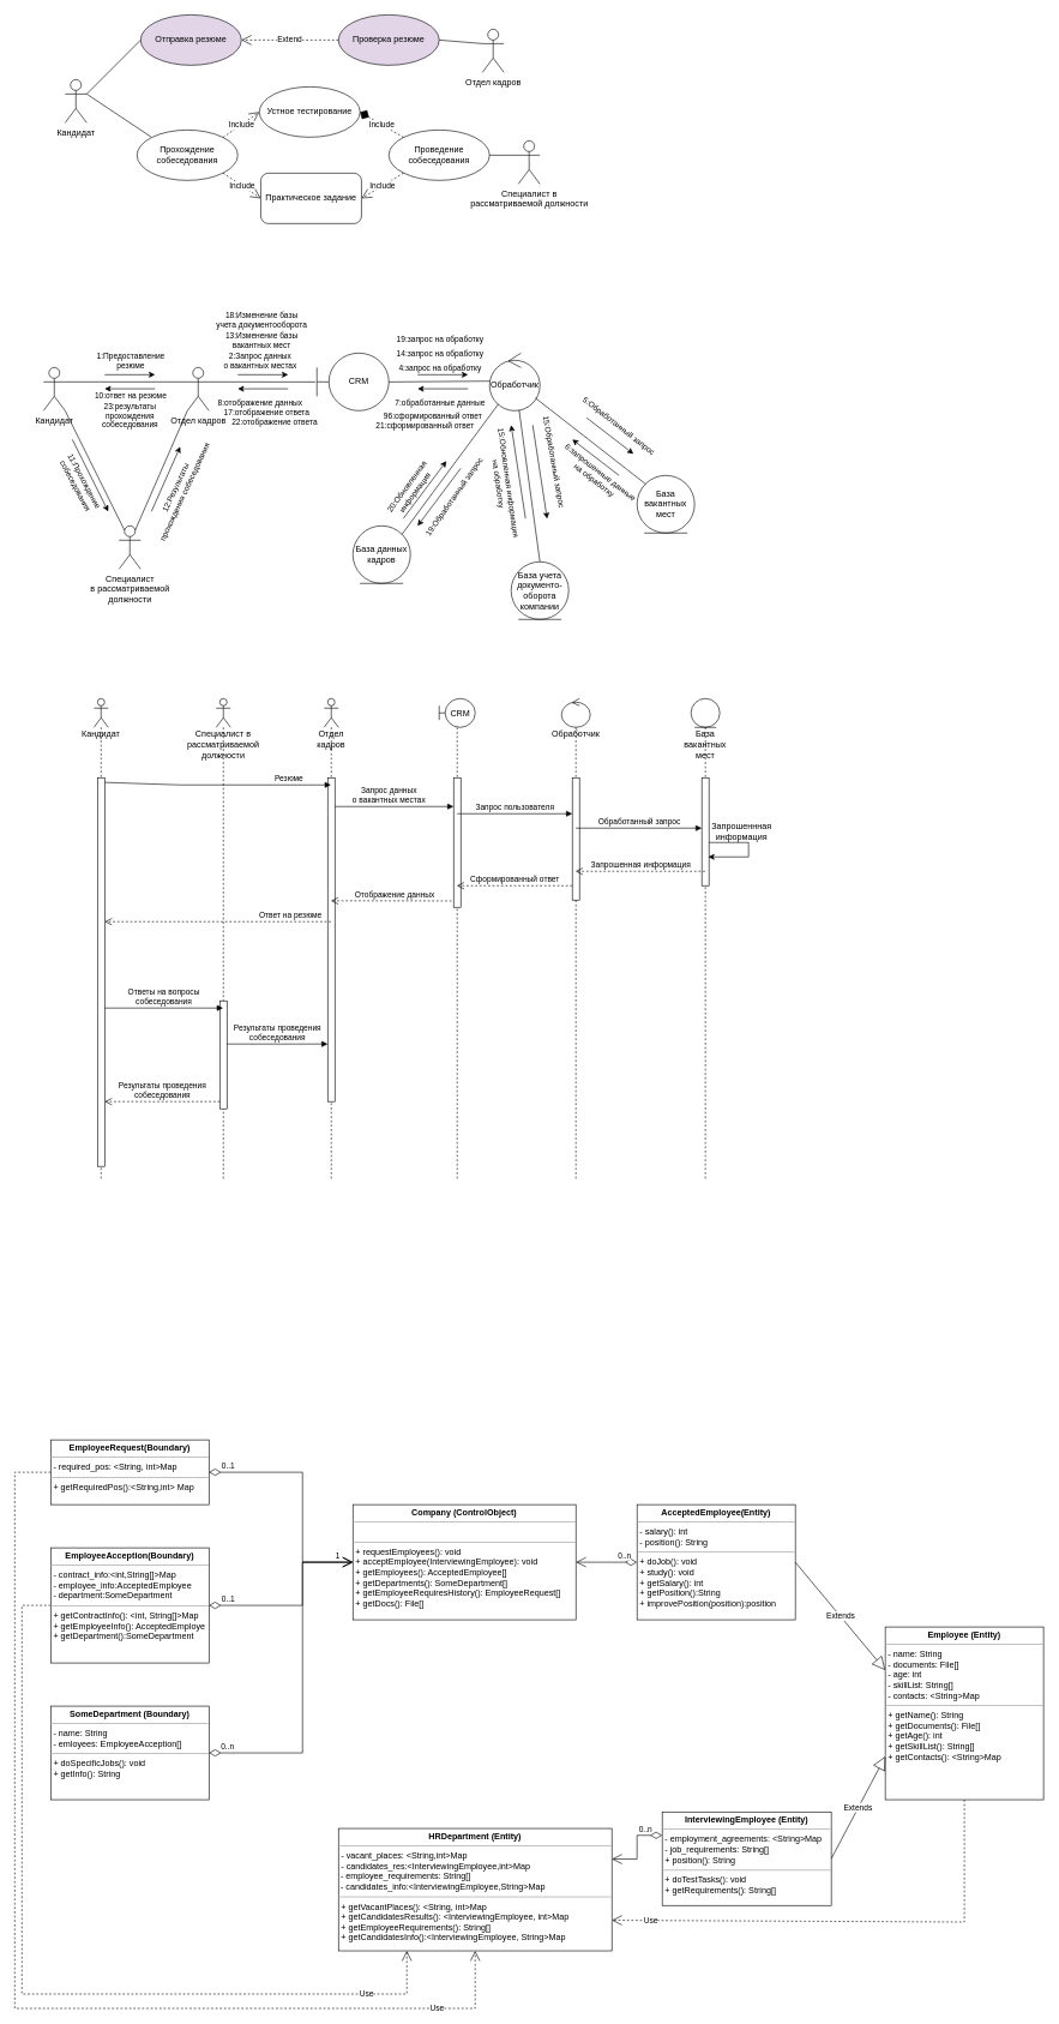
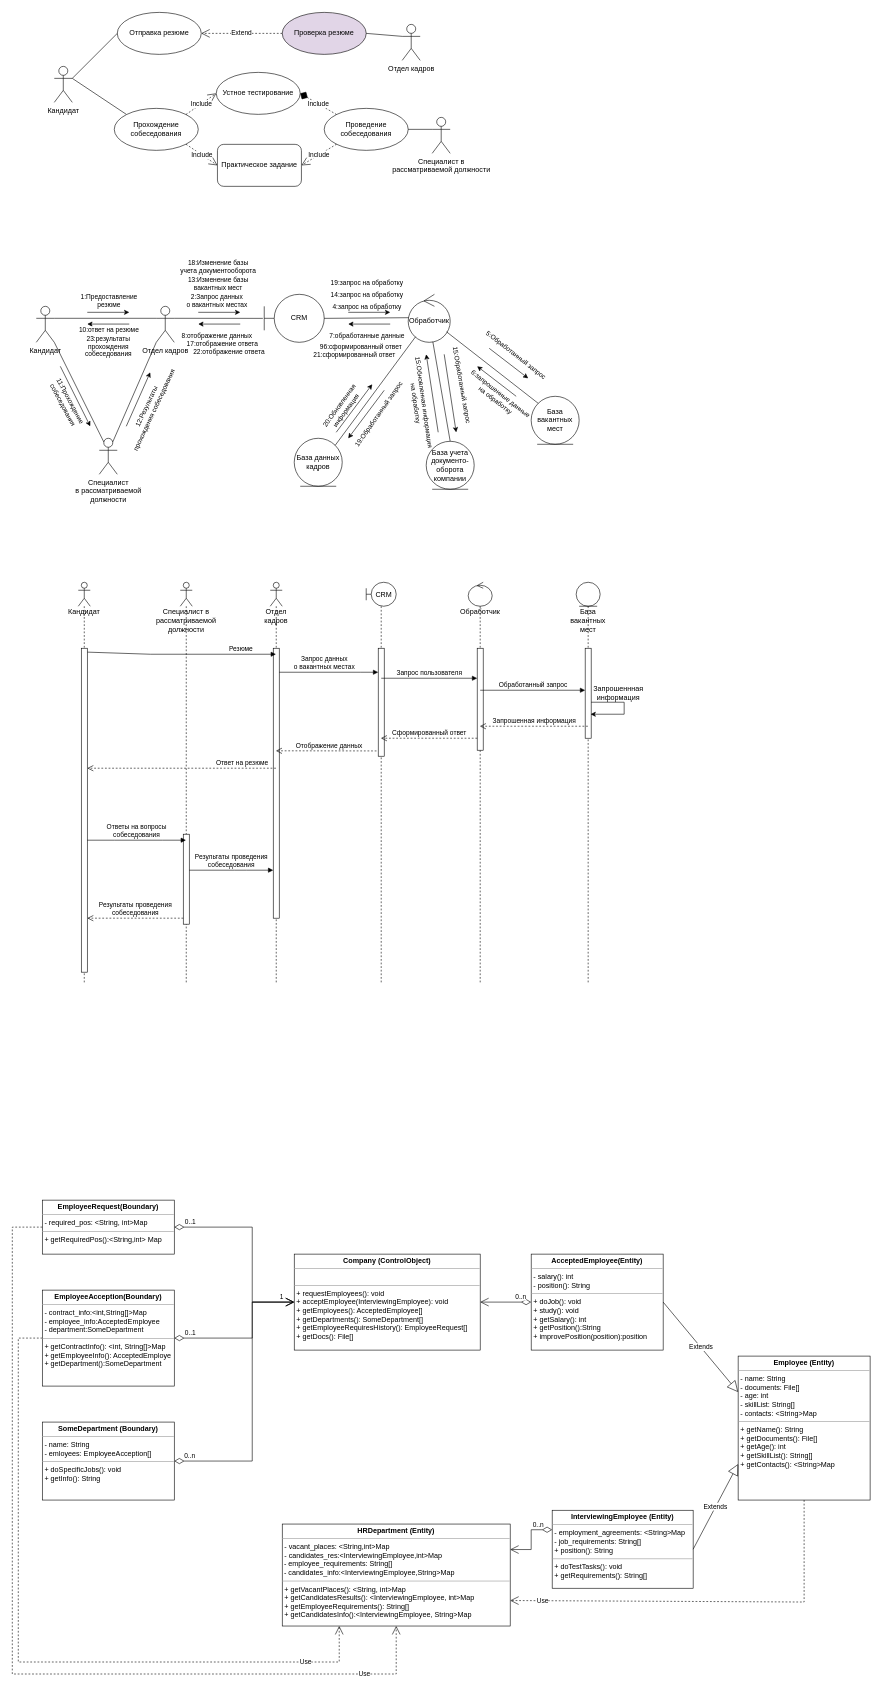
- <mxCell id="101" value="Отправка резюме" style="ellipse;whiteSpace=wrap;html=1;fillColor=#e1d5e7;" parent="1" vertex="1"><mxGeometry x="195" y="20" width="140" height="70" as="geometry" /></mxCell>
+ <mxCell id="101" value="Отправка резюме" style="ellipse;whiteSpace=wrap;html=1;" parent="1" vertex="1"><mxGeometry x="195" y="20" width="140" height="70" as="geometry" /></mxCell>
- <mxCell id="51" value="База учета документо-&lt;br&gt;оборота компании" style="ellipse;shape=umlEntity;whiteSpace=wrap;html=1;" parent="1" vertex="1"><mxGeometry x="710" y="780" width="80" height="80" as="geometry" /></mxCell>
+ <mxCell id="51" value="База учета документо-&lt;br&gt;оборота компании" style="ellipse;shape=umlEntity;whiteSpace=wrap;html=1;" parent="1" vertex="1"><mxGeometry x="710" y="735" width="80" height="80" as="geometry" /></mxCell>
